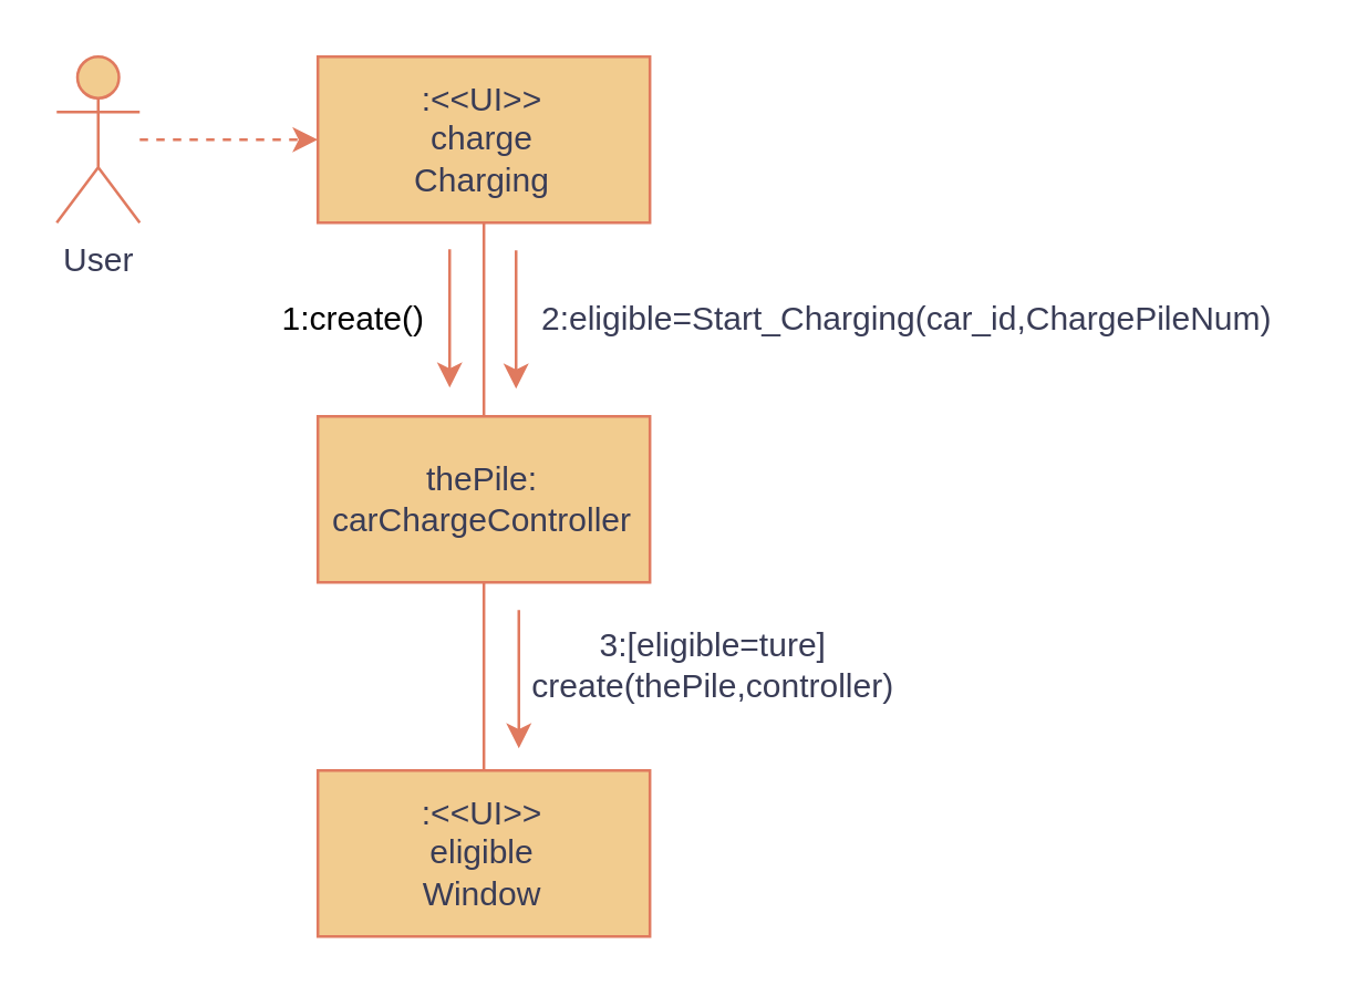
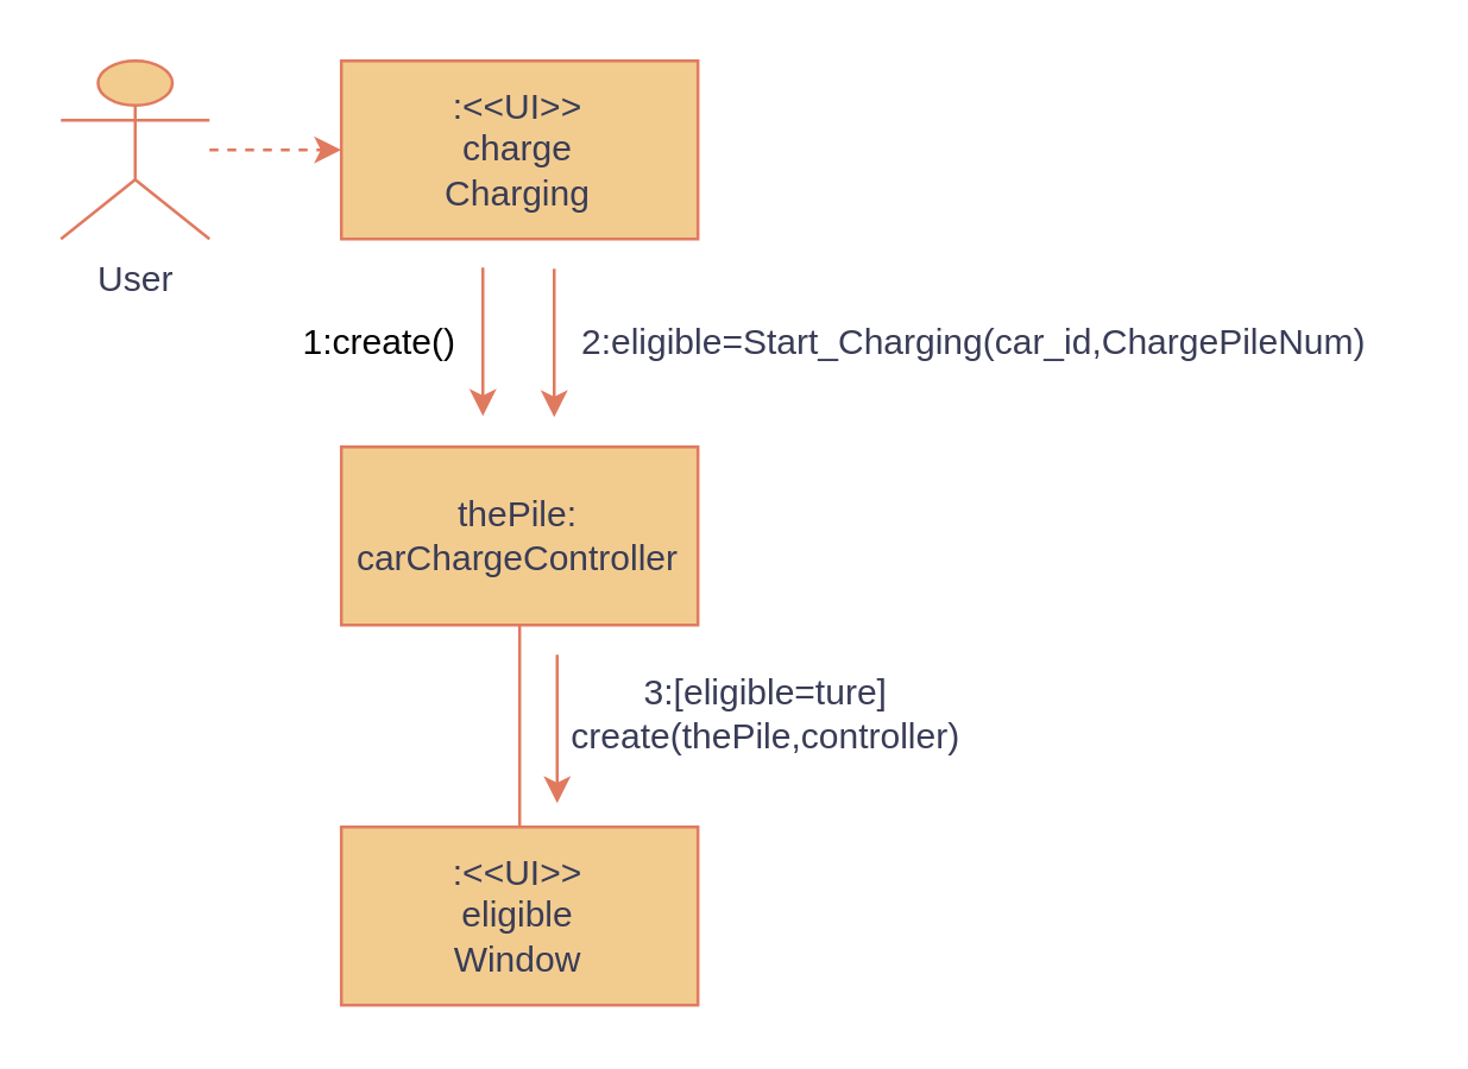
- <mxCell id="2" value="User" style="shape=umlActor;verticalLabelPosition=bottom;verticalAlign=top;html=1;rounded=0;labelBackgroundColor=none;fillColor=#F2CC8F;strokeColor=#E07A5F;fontColor=#393C56;" parent="1" vertex="1"><mxGeometry x="20" y="20" width="30" height="60" as="geometry" /></mxCell>
+ <mxCell id="2" value="User" style="shape=umlActor;verticalLabelPosition=bottom;verticalAlign=top;html=1;rounded=0;labelBackgroundColor=none;fillColor=#F2CC8F;strokeColor=#E07A5F;fontColor=#393C56;" parent="1" vertex="1"><mxGeometry x="20" y="20" width="50" height="60" as="geometry" /></mxCell>
- <mxCell id="5" value="" style="edgeStyle=orthogonalEdgeStyle;rounded=0;orthogonalLoop=1;jettySize=auto;html=1;endArrow=none;startFill=0;labelBackgroundColor=none;strokeColor=#E07A5F;fontColor=default;" parent="1" source="6" target="3" edge="1"><mxGeometry relative="1" as="geometry" /></mxCell>
